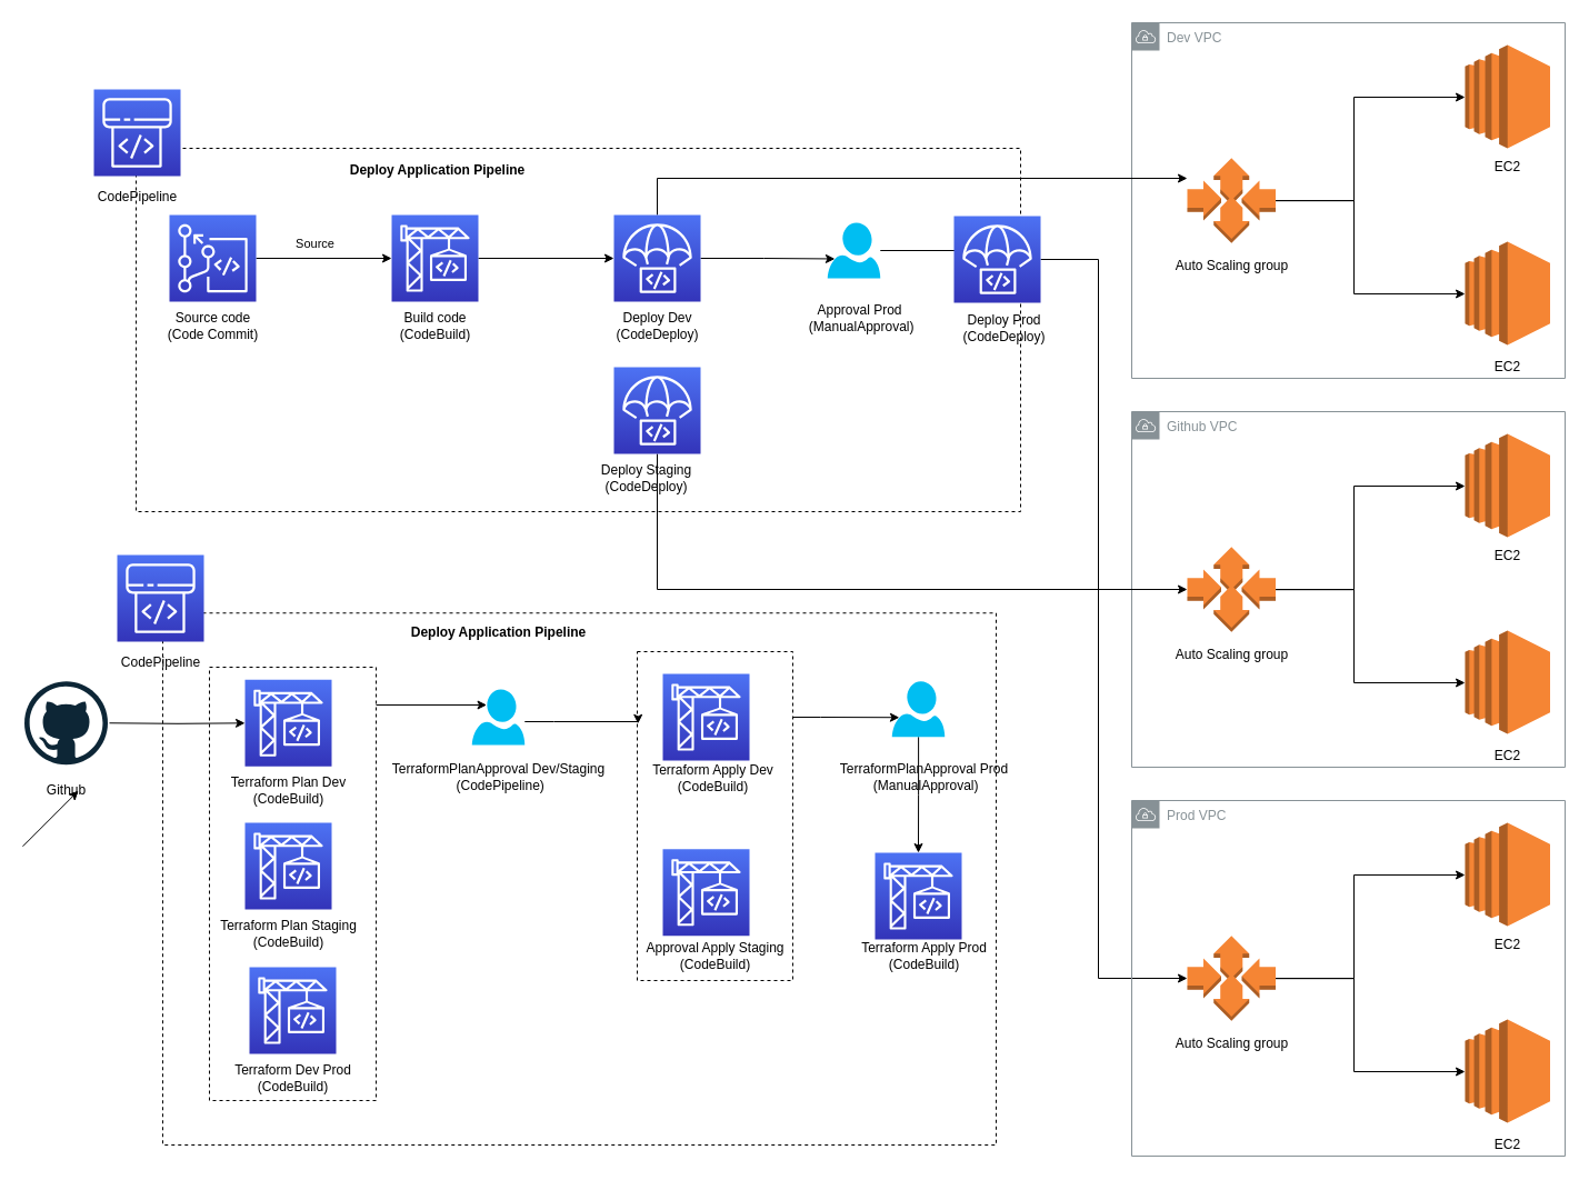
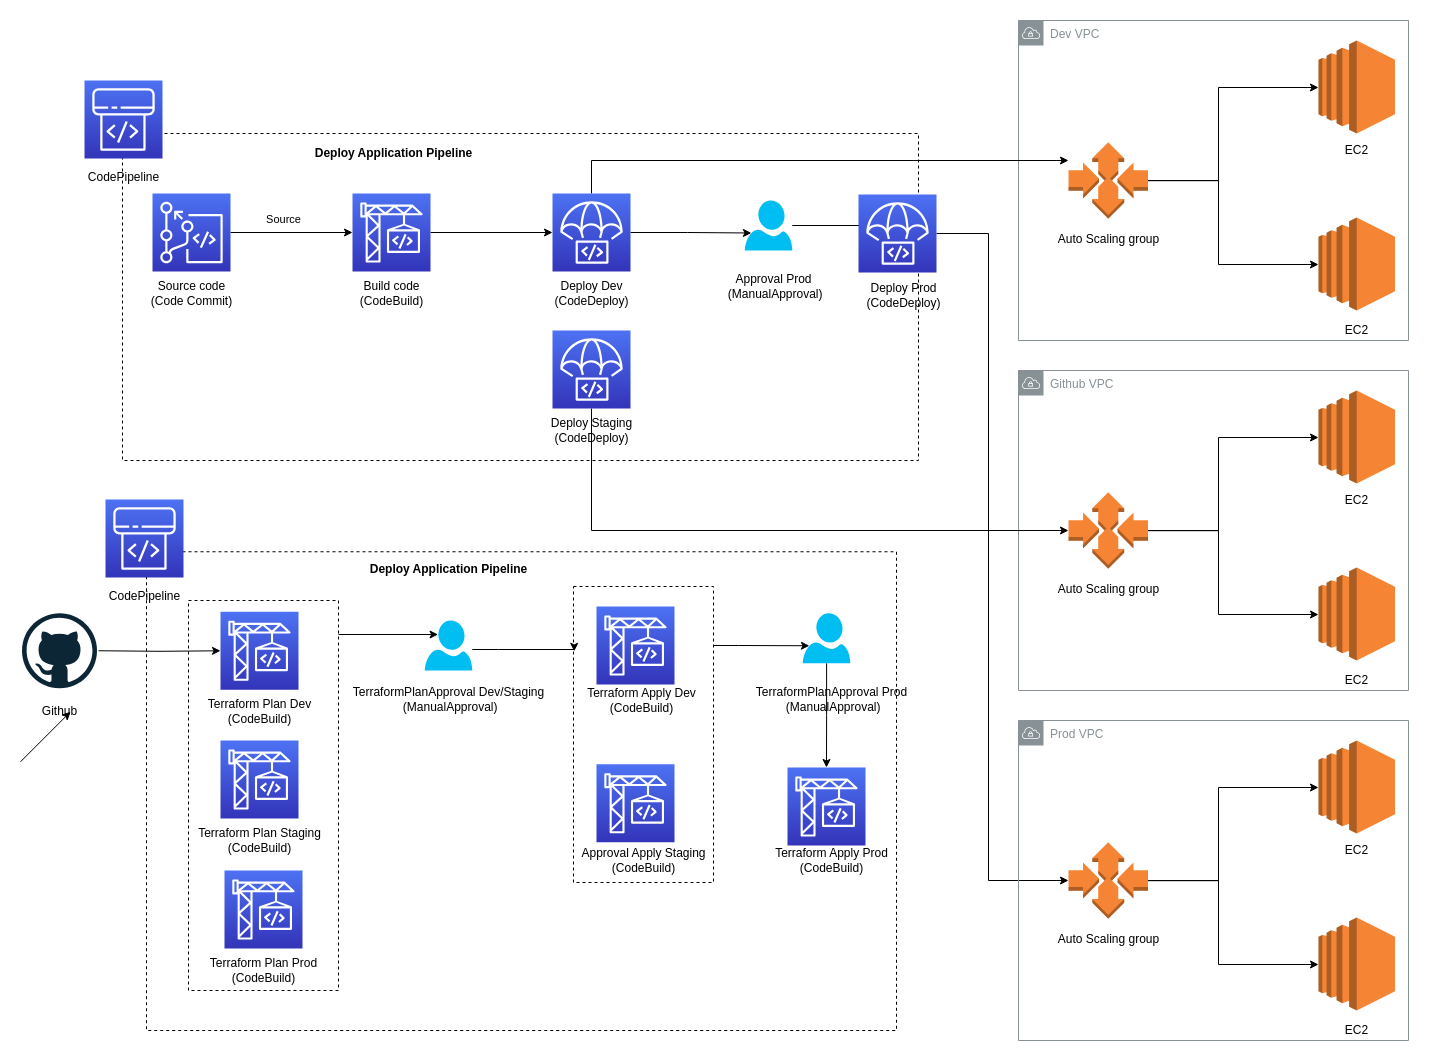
- <mxCell id="77" value="Deploy Staging&lt;br&gt;(CodeDeploy)" style="text;html=1;align=center;verticalAlign=middle;resizable=0;points=[];autosize=1;strokeColor=none;fillColor=none;" parent="1" vertex="1"><mxGeometry x="531" y="415" width="100" height="30" as="geometry" /></mxCell>
+ <mxCell id="77" value="Deploy Staging&lt;br&gt;(CodeDeploy)" style="text;html=1;align=center;verticalAlign=middle;resizable=0;points=[];autosize=1;strokeColor=none;fillColor=none;" parent="1" vertex="1"><mxGeometry x="541" y="415" width="100" height="30" as="geometry" /></mxCell>
- <mxCell id="65" value="TerraformPlanApproval Dev/Staging&lt;br&gt;&amp;nbsp;(CodePipeline)" style="text;html=1;align=center;verticalAlign=middle;resizable=0;points=[];autosize=1;strokeColor=none;fillColor=none;" parent="1" vertex="1"><mxGeometry x="343" y="684" width="210" height="30" as="geometry" /></mxCell>
+ <mxCell id="65" value="TerraformPlanApproval Dev/Staging&lt;br&gt;&amp;nbsp;(ManualApproval)" style="text;html=1;align=center;verticalAlign=middle;resizable=0;points=[];autosize=1;strokeColor=none;fillColor=none;" parent="1" vertex="1"><mxGeometry x="343" y="684" width="210" height="30" as="geometry" /></mxCell>
- <mxCell id="69" value="Terraform Dev Prod&lt;br&gt;(CodeBuild)" style="text;html=1;align=center;verticalAlign=middle;resizable=0;points=[];autosize=1;strokeColor=none;fillColor=none;" parent="1" vertex="1"><mxGeometry x="203" y="955" width="120" height="30" as="geometry" /></mxCell>
+ <mxCell id="69" value="Terraform Plan Prod&lt;br&gt;(CodeBuild)" style="text;html=1;align=center;verticalAlign=middle;resizable=0;points=[];autosize=1;strokeColor=none;fillColor=none;" parent="1" vertex="1"><mxGeometry x="203" y="955" width="120" height="30" as="geometry" /></mxCell>
